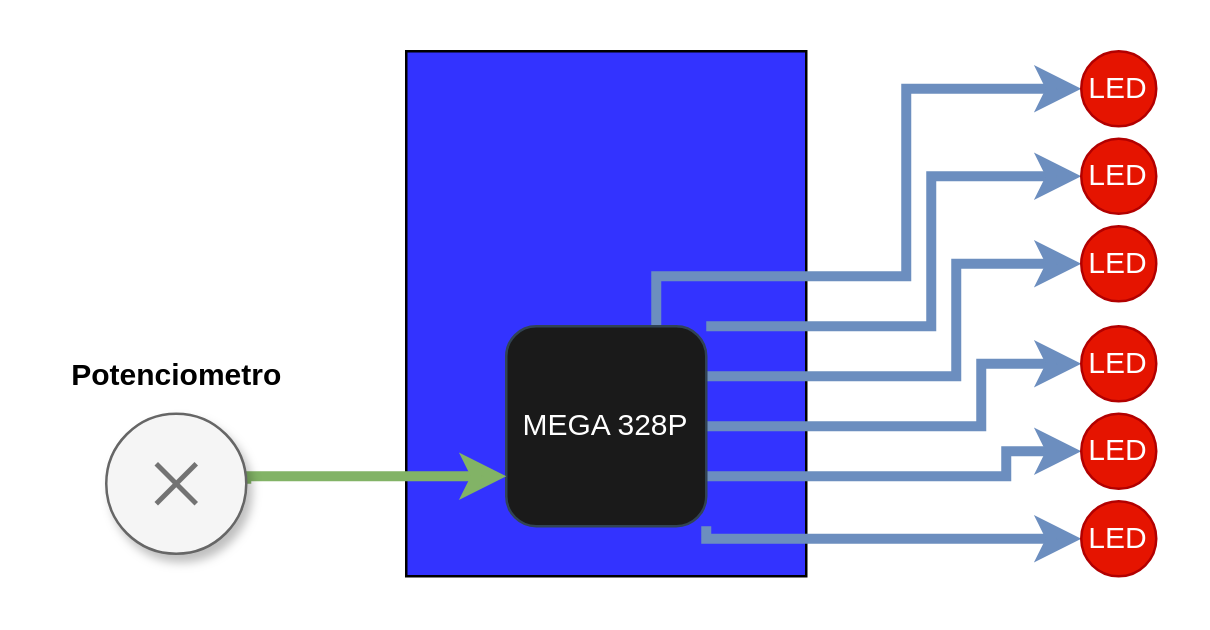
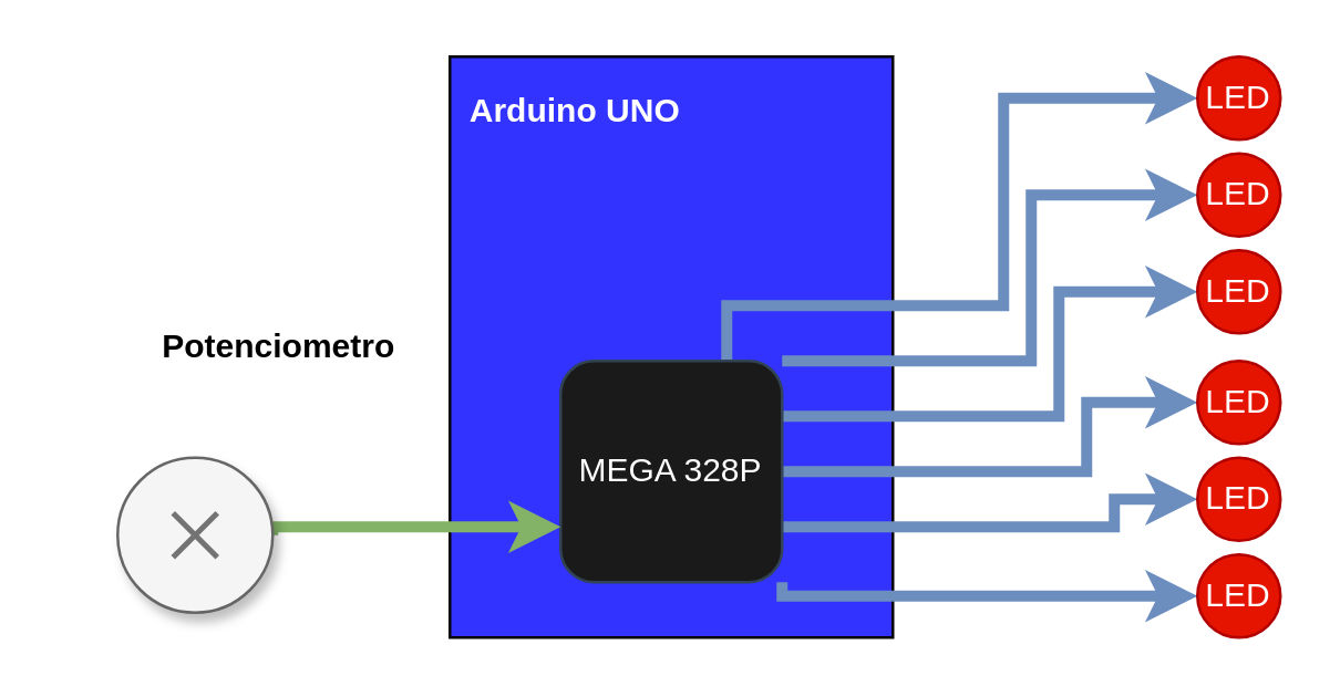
+ <mxCell id="10" value="&lt;font color=&quot;#ffffff&quot;&gt;&lt;b&gt;Arduino UNO&lt;/b&gt;&lt;/font&gt;" style="text;html=1;resizable=0;autosize=1;align=center;verticalAlign=middle;points=[];fillColor=none;strokeColor=none;rounded=0;" parent="1" vertex="1"><mxGeometry x="162" y="30" width="90" height="20" as="geometry" /></mxCell>
- <mxCell id="20" value="&lt;b&gt;Potenciometro&lt;/b&gt;" style="text;html=1;resizable=0;autosize=1;align=center;verticalAlign=middle;points=[];fillColor=none;strokeColor=none;rounded=0;" vertex="1" parent="1"><mxGeometry x="20" y="140" width="100" height="20" as="geometry" /></mxCell>
+ <mxCell id="20" value="&lt;b&gt;Potenciometro&lt;/b&gt;" style="text;html=1;resizable=0;autosize=1;align=center;verticalAlign=middle;points=[];fillColor=none;strokeColor=none;rounded=0;" vertex="1" parent="1"><mxGeometry x="50" y="115" width="100" height="20" as="geometry" /></mxCell>
